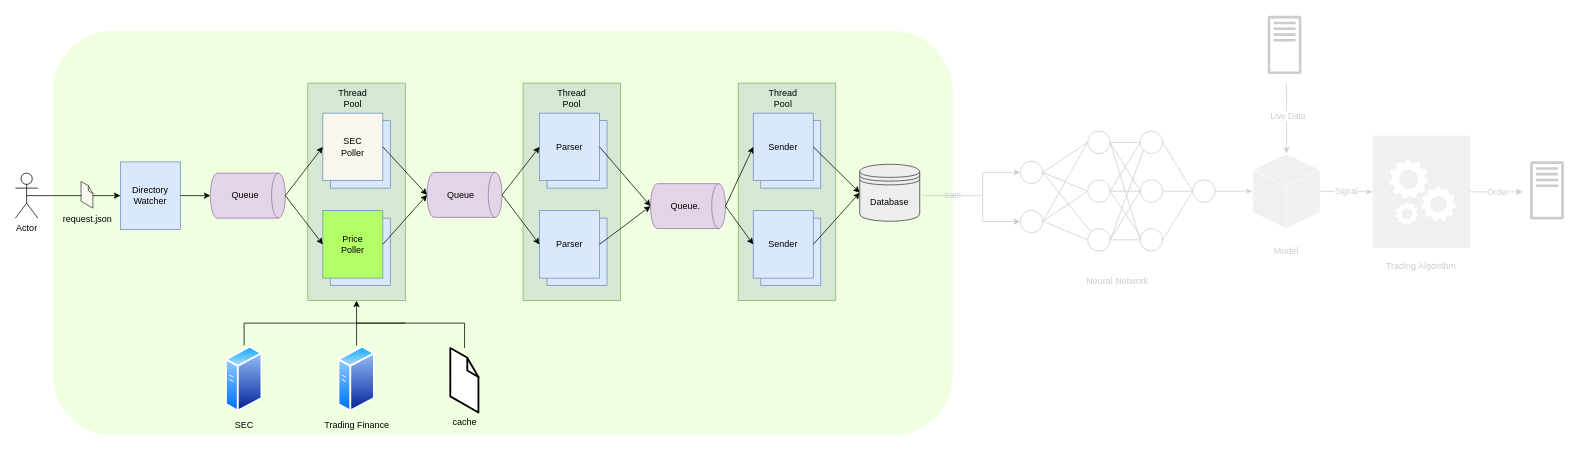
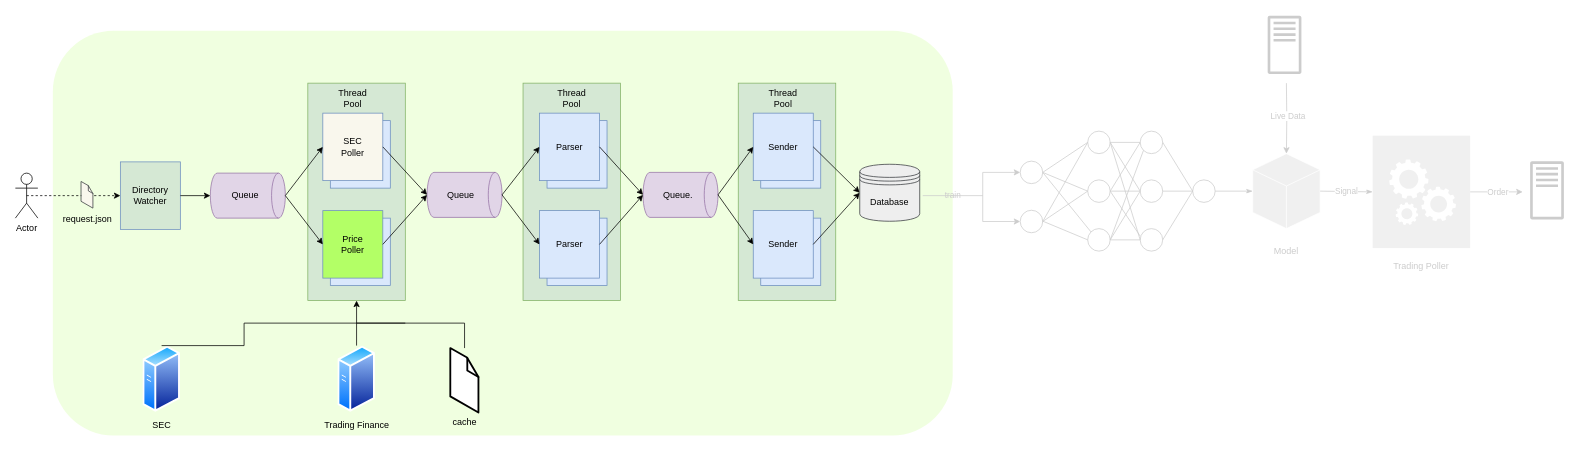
- <mxCell id="41" value="" style="endArrow=classic;html=1;entryX=0;entryY=0.5;entryDx=0;entryDy=0;exitX=0.5;exitY=0.5;exitDx=0;exitDy=0;exitPerimeter=0;" parent="1" target="39" edge="1" source="43"><mxGeometry width="50" height="50" relative="1" as="geometry"><mxPoint x="70" y="260" as="sourcePoint" /><mxPoint x="160" y="400" as="targetPoint" /></mxGeometry></mxCell>
+ <mxCell id="41" value="" style="endArrow=classic;html=1;entryX=0;entryY=0.5;entryDx=0;entryDy=0;exitX=0.5;exitY=0.5;exitDx=0;exitDy=0;exitPerimeter=0;dashed=1;" parent="1" target="39" edge="1" source="43"><mxGeometry width="50" height="50" relative="1" as="geometry"><mxPoint x="70" y="260" as="sourcePoint" /><mxPoint x="160" y="400" as="targetPoint" /></mxGeometry></mxCell>
- <mxCell id="39" value="Directory&lt;br&gt;Watcher" style="rounded=0;whiteSpace=wrap;html=1;fillColor=#dae8fc;strokeColor=#6c8ebf;" parent="1" vertex="1"><mxGeometry x="160" y="215" width="80" height="90" as="geometry" /></mxCell>
+ <mxCell id="39" value="Directory&lt;br&gt;Watcher" style="rounded=0;whiteSpace=wrap;html=1;fillColor=#d5e8d4;strokeColor=#6c8ebf;" parent="1" vertex="1"><mxGeometry x="160" y="215" width="80" height="90" as="geometry" /></mxCell>
- <mxCell id="17" value="Queue.&amp;nbsp;&amp;nbsp;" style="strokeWidth=1;html=1;shape=mxgraph.flowchart.direct_data;whiteSpace=wrap;fillColor=#e1d5e7;strokeColor=#9673a6;" parent="1" vertex="1"><mxGeometry x="867" y="244" width="100" height="60" as="geometry" /></mxCell>
+ <mxCell id="17" value="Queue.&amp;nbsp;&amp;nbsp;" style="strokeWidth=1;html=1;shape=mxgraph.flowchart.direct_data;whiteSpace=wrap;fillColor=#e1d5e7;strokeColor=#9673a6;" parent="1" vertex="1"><mxGeometry x="857" y="229" width="100" height="60" as="geometry" /></mxCell>
- <mxCell id="85" value="Trading Algorithm" style="text;html=1;strokeColor=none;fillColor=none;align=center;verticalAlign=middle;whiteSpace=wrap;rounded=0;fontColor=#CCCCCC;" parent="1" vertex="1"><mxGeometry x="1830" y="345" width="130" height="20" as="geometry" /></mxCell>
+ <mxCell id="85" value="Trading Poller" style="text;html=1;strokeColor=none;fillColor=none;align=center;verticalAlign=middle;whiteSpace=wrap;rounded=0;fontColor=#CCCCCC;" parent="1" vertex="1"><mxGeometry x="1830" y="345" width="130" height="20" as="geometry" /></mxCell>
- <mxCell id="86" value="Neural Network" style="text;html=1;strokeColor=none;fillColor=none;align=center;verticalAlign=middle;whiteSpace=wrap;rounded=0;fontColor=#CCCCCC;" parent="1" vertex="1"><mxGeometry x="1440" y="365" width="100" height="20" as="geometry" /></mxCell>
- <mxCell id="92" value="SEC" style="aspect=fixed;perimeter=ellipsePerimeter;html=1;align=center;shadow=0;dashed=0;spacingTop=3;image;image=img/lib/active_directory/generic_server.svg;labelBackgroundColor=none;" vertex="1" parent="1"><mxGeometry x="300" y="460" width="50" height="89.29" as="geometry" /></mxCell>
+ <mxCell id="92" value="SEC" style="aspect=fixed;perimeter=ellipsePerimeter;html=1;align=center;shadow=0;dashed=0;spacingTop=3;image;image=img/lib/active_directory/generic_server.svg;labelBackgroundColor=none;" vertex="1" parent="1"><mxGeometry x="190" y="460" width="50" height="89.29" as="geometry" /></mxCell>
